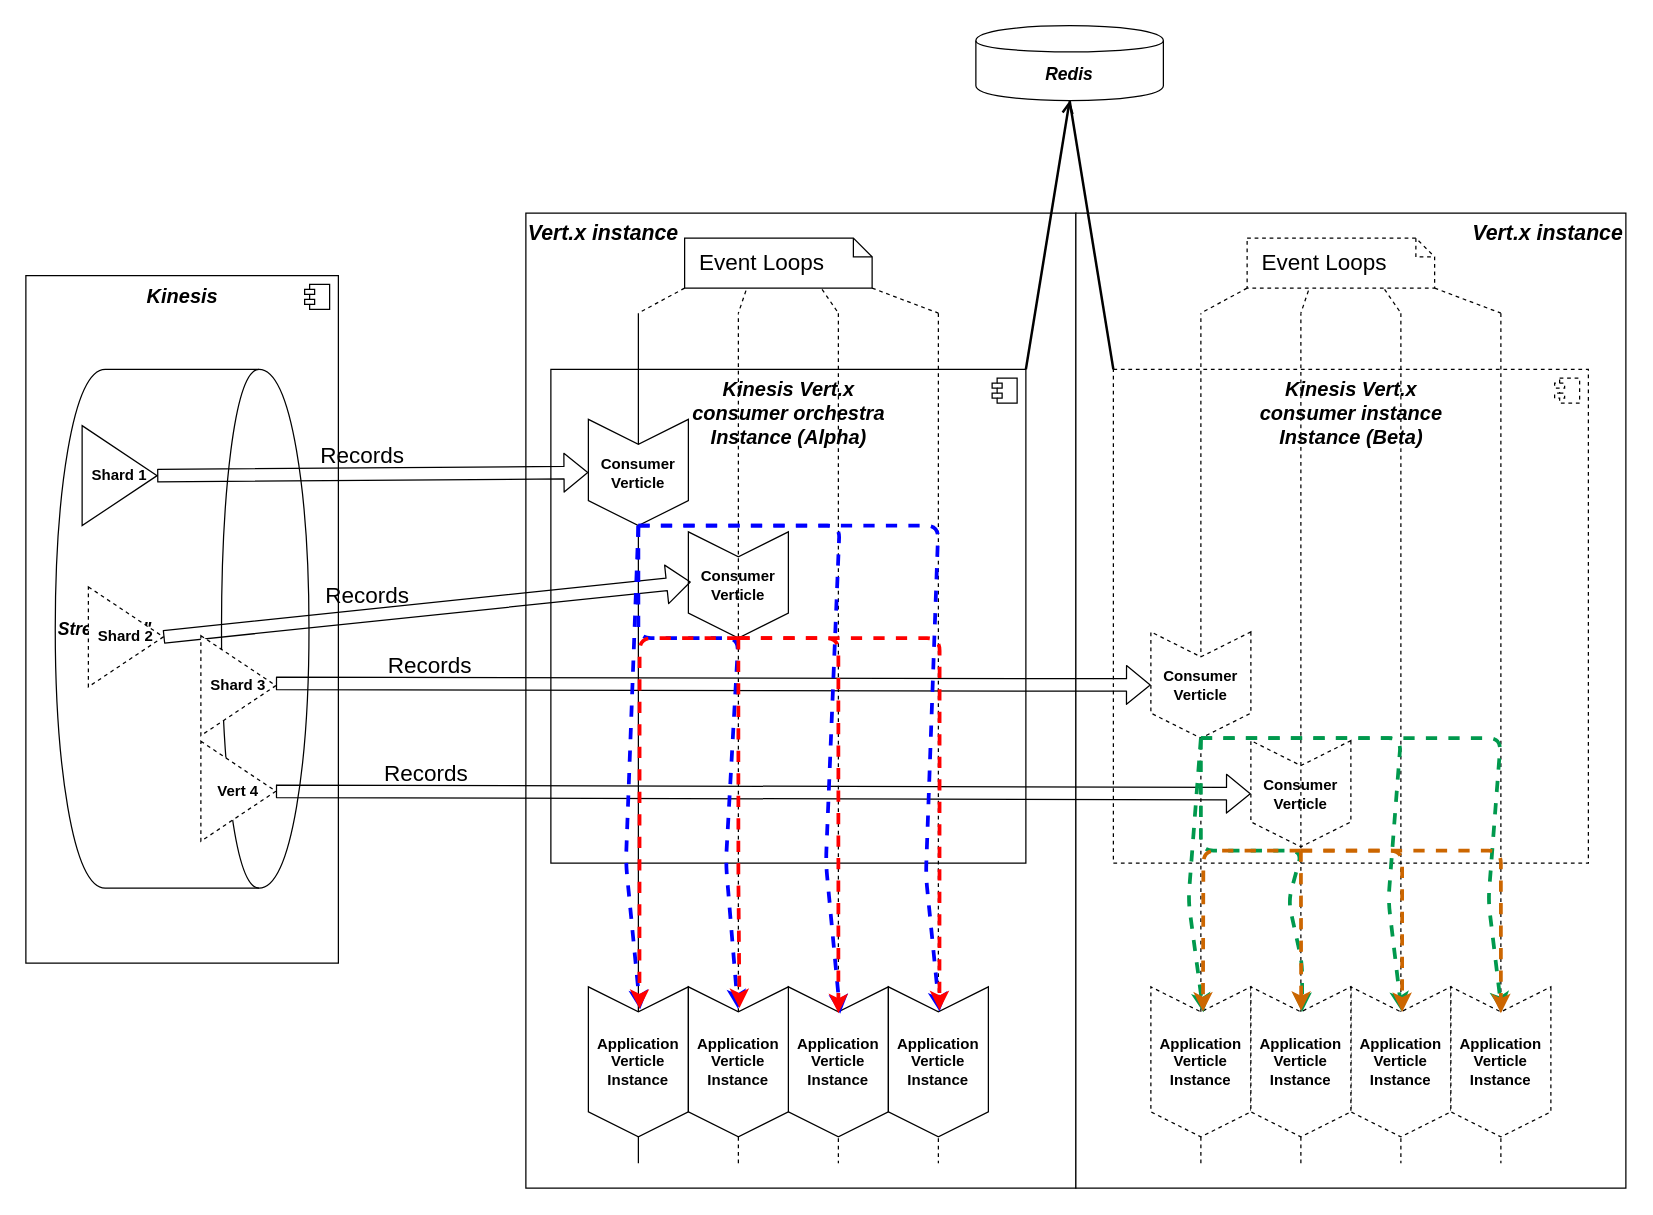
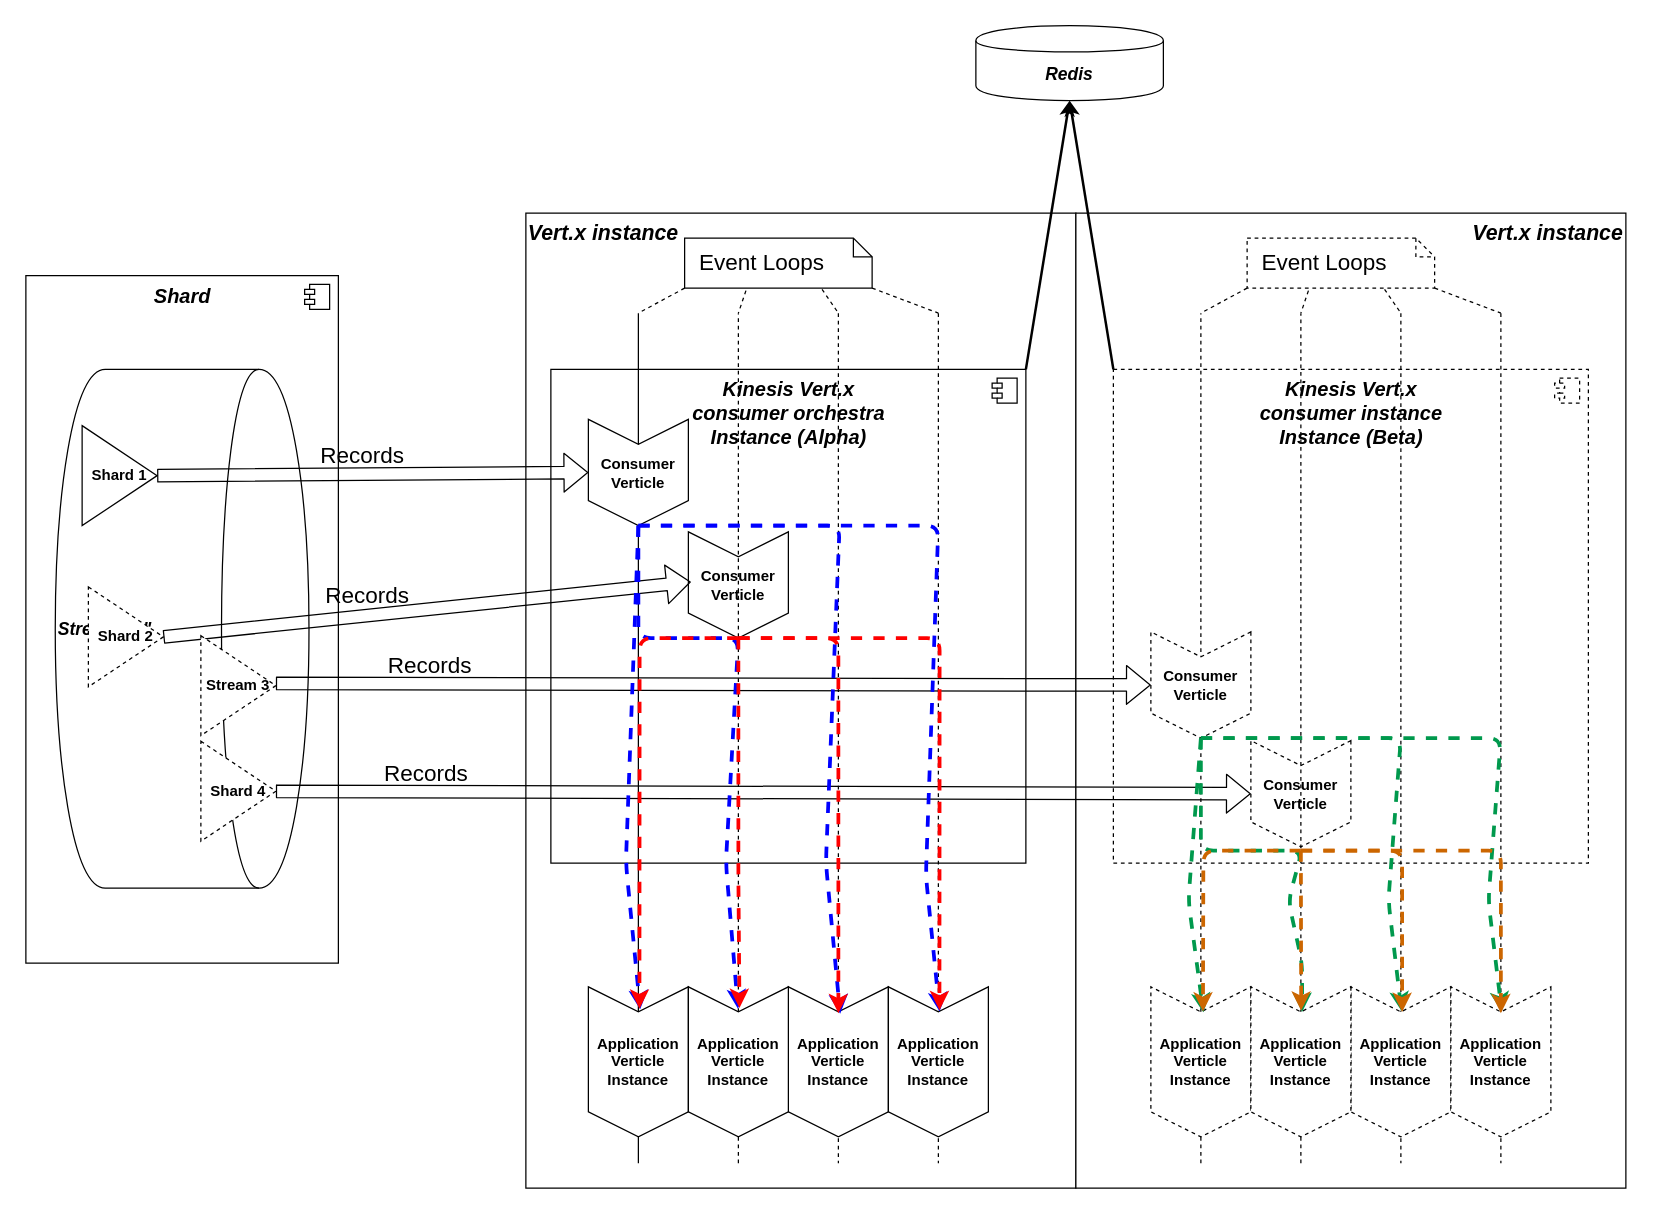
- <mxCell id="75" value="" style="endArrow=none;html=1;strokeColor=#000000;strokeWidth=2;fillColor=none;gradientColor=#ffffff;fontSize=14;exitX=0;exitY=0;exitDx=0;exitDy=0;entryX=0.5;entryY=1;entryDx=0;entryDy=0;" edge="1" parent="1" source="32" target="73"><mxGeometry width="50" height="50" relative="1" as="geometry"><mxPoint x="780.98" y="303.845" as="sourcePoint" /><mxPoint x="839.95" y="110" as="targetPoint" /></mxGeometry></mxCell>
+ <mxCell id="75" value="" style="endArrow=classic;html=1;strokeColor=#000000;strokeWidth=2;fillColor=none;gradientColor=#ffffff;fontSize=14;exitX=0;exitY=0;exitDx=0;exitDy=0;entryX=0.5;entryY=1;entryDx=0;entryDy=0;" edge="1" parent="1" source="32" target="73"><mxGeometry width="50" height="50" relative="1" as="geometry"><mxPoint x="780.98" y="303.845" as="sourcePoint" /><mxPoint x="839.95" y="110" as="targetPoint" /></mxGeometry></mxCell>
- <mxCell id="74" value="" style="endArrow=open;html=1;strokeColor=#000000;strokeWidth=2;fillColor=none;gradientColor=#ffffff;fontSize=14;exitX=1;exitY=0;exitDx=0;exitDy=0;entryX=0.5;entryY=1;entryDx=0;entryDy=0;" edge="1" parent="1" source="9" target="73"><mxGeometry width="50" height="50" relative="1" as="geometry"><mxPoint x="780" y="220" as="sourcePoint" /><mxPoint x="830" y="170" as="targetPoint" /></mxGeometry></mxCell>
+ <mxCell id="74" value="" style="endArrow=classic;html=1;strokeColor=#000000;strokeWidth=2;fillColor=none;gradientColor=#ffffff;fontSize=14;exitX=1;exitY=0;exitDx=0;exitDy=0;entryX=0.5;entryY=1;entryDx=0;entryDy=0;" edge="1" parent="1" source="9" target="73"><mxGeometry width="50" height="50" relative="1" as="geometry"><mxPoint x="780" y="220" as="sourcePoint" /><mxPoint x="830" y="170" as="targetPoint" /></mxGeometry></mxCell>
- <mxCell id="4" value="Kinesis" style="html=1;dropTarget=0;horizontal=1;verticalAlign=top;fontStyle=3;fontSize=16;" parent="1" vertex="1"><mxGeometry x="20" y="220" width="250" height="550" as="geometry" /></mxCell>
+ <mxCell id="4" value="Shard" style="html=1;dropTarget=0;horizontal=1;verticalAlign=top;fontStyle=3;fontSize=16;" parent="1" vertex="1"><mxGeometry x="20" y="220" width="250" height="550" as="geometry" /></mxCell>
- <mxCell id="51" value="Shard 3" style="triangle;whiteSpace=wrap;html=1;dashed=1;fontStyle=1" vertex="1" parent="1"><mxGeometry x="160" y="508" width="60" height="80" as="geometry" /></mxCell>
+ <mxCell id="51" value="Stream 3" style="triangle;whiteSpace=wrap;html=1;dashed=1;fontStyle=1" vertex="1" parent="1"><mxGeometry x="160" y="508" width="60" height="80" as="geometry" /></mxCell>
- <mxCell id="52" value="Vert 4" style="triangle;whiteSpace=wrap;html=1;dashed=1;fontStyle=1" vertex="1" parent="1"><mxGeometry x="160" y="592.5" width="60" height="80" as="geometry" /></mxCell>
+ <mxCell id="52" value="Shard 4" style="triangle;whiteSpace=wrap;html=1;dashed=1;fontStyle=1" vertex="1" parent="1"><mxGeometry x="160" y="592.5" width="60" height="80" as="geometry" /></mxCell>
